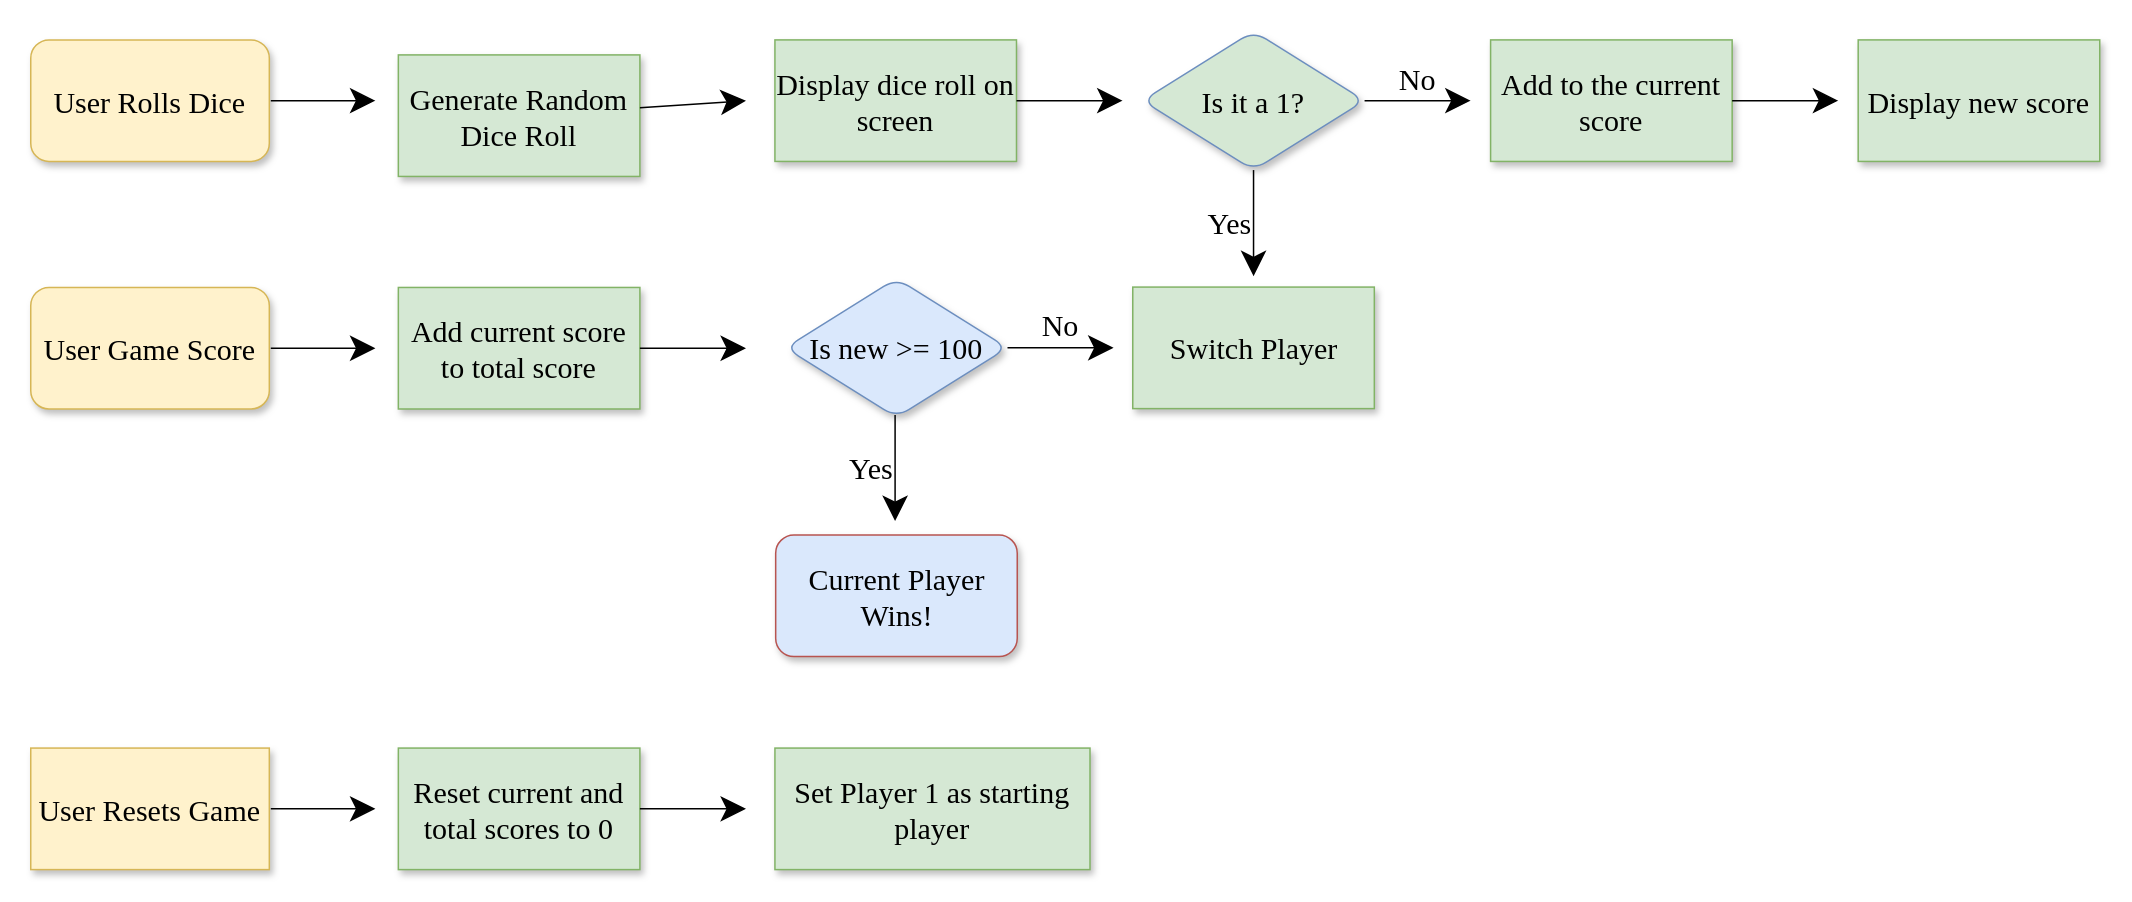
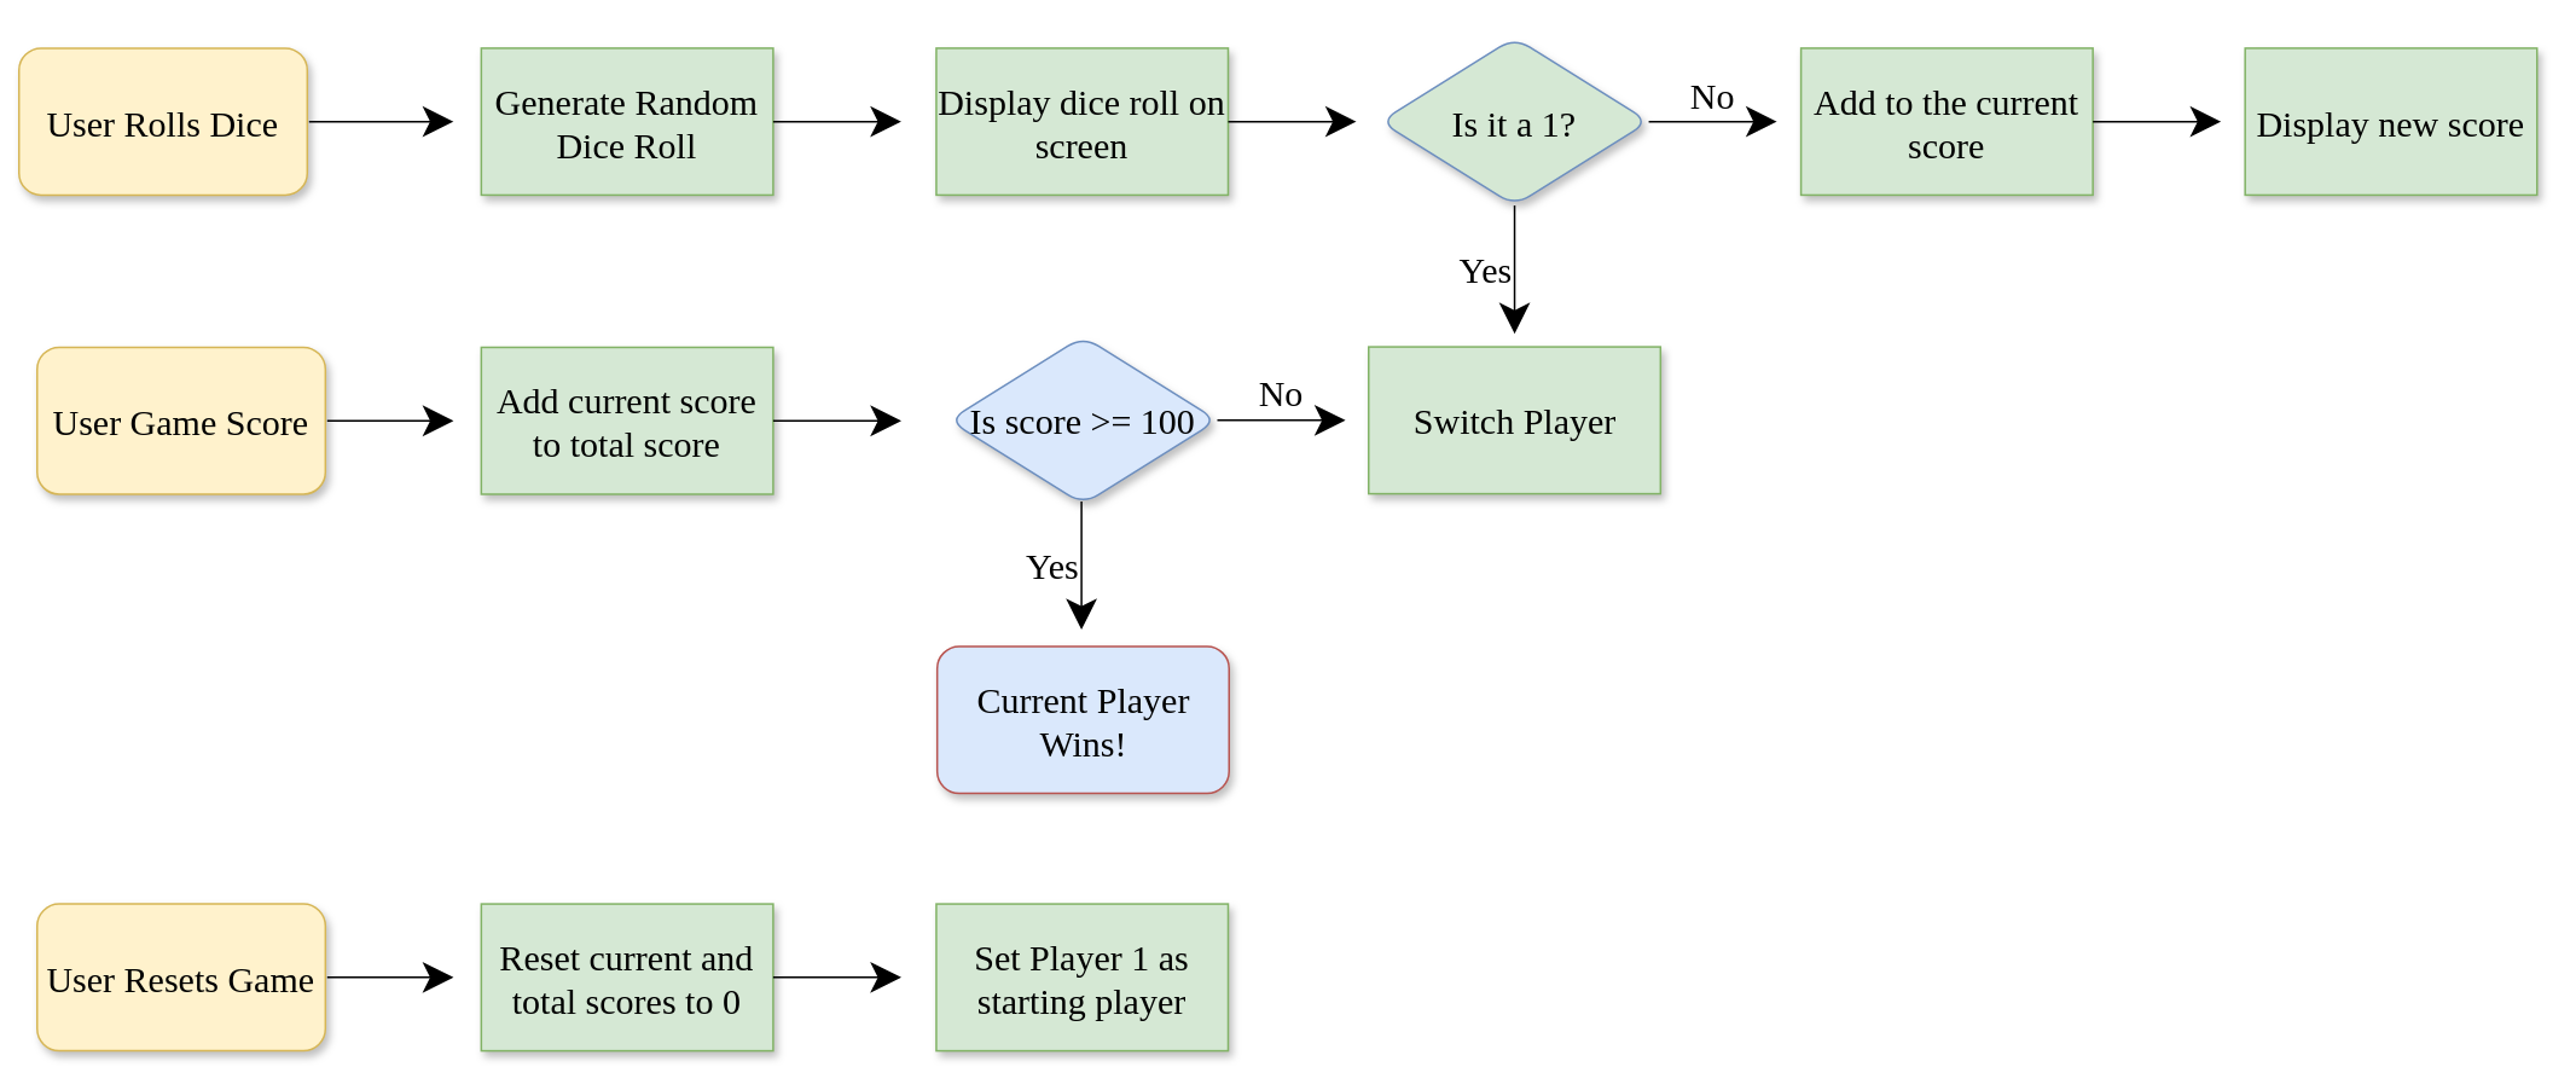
- <mxCell id="4" value="User Rolls Dice" style="rounded=1;whiteSpace=wrap;html=1;fontSize=20;shadow=1;perimeterSpacing=1;fillColor=#fff2cc;strokeColor=#d6b656;fontFamily=Calibri;fontStyle=0;labelBackgroundColor=none;labelBorderColor=none;" vertex="1" parent="1"><mxGeometry x="20" y="26" width="159" height="81" as="geometry" /></mxCell>
+ <mxCell id="4" value="User Rolls Dice" style="rounded=1;whiteSpace=wrap;html=1;fontSize=20;shadow=1;perimeterSpacing=1;fillColor=#fff2cc;strokeColor=#d6b656;fontFamily=Calibri;fontStyle=0;labelBackgroundColor=none;labelBorderColor=none;" vertex="1" parent="1"><mxGeometry x="10" y="26" width="159" height="81" as="geometry" /></mxCell>
- <mxCell id="5" value="Generate Random Dice Roll" style="rounded=0;whiteSpace=wrap;html=1;shadow=1;labelBackgroundColor=none;labelBorderColor=none;strokeColor=#82b366;fontFamily=Calibri;fontSize=20;fillColor=#d5e8d4;" vertex="1" parent="1"><mxGeometry x="265" y="36" width="161" height="81" as="geometry" /></mxCell>
+ <mxCell id="5" value="Generate Random Dice Roll" style="rounded=0;whiteSpace=wrap;html=1;shadow=1;labelBackgroundColor=none;labelBorderColor=none;strokeColor=#82b366;fontFamily=Calibri;fontSize=20;fillColor=#d5e8d4;" vertex="1" parent="1"><mxGeometry x="265" y="26" width="161" height="81" as="geometry" /></mxCell>
- <mxCell id="13" value="Is new &amp;gt;= 100" style="rhombus;whiteSpace=wrap;html=1;rounded=1;shadow=1;labelBackgroundColor=none;labelBorderColor=none;strokeColor=#6c8ebf;fontFamily=Calibri;fontSize=20;fillColor=#dae8fc;" vertex="1" parent="1"><mxGeometry x="523" y="185" width="148" height="92.5" as="geometry" /></mxCell>
+ <mxCell id="13" value="Is score &amp;gt;= 100" style="rhombus;whiteSpace=wrap;html=1;rounded=1;shadow=1;labelBackgroundColor=none;labelBorderColor=none;strokeColor=#6c8ebf;fontFamily=Calibri;fontSize=20;fillColor=#dae8fc;" vertex="1" parent="1"><mxGeometry x="523" y="185" width="148" height="92.5" as="geometry" /></mxCell>
- <mxCell id="2" value="User Resets Game" style="whiteSpace=wrap;html=1;fontSize=20;shadow=1;perimeterSpacing=1;fillColor=#fff2cc;strokeColor=#d6b656;fontFamily=Calibri;fontStyle=0;labelBackgroundColor=none;labelBorderColor=none;rounded=0;" vertex="1" parent="1"><mxGeometry x="20" y="498" width="159" height="81" as="geometry" /></mxCell>
+ <mxCell id="2" value="User Resets Game" style="rounded=1;whiteSpace=wrap;html=1;fontSize=20;shadow=1;perimeterSpacing=1;fillColor=#fff2cc;strokeColor=#d6b656;fontFamily=Calibri;fontStyle=0;labelBackgroundColor=none;labelBorderColor=none;" vertex="1" parent="1"><mxGeometry x="20" y="498" width="159" height="81" as="geometry" /></mxCell>
- <mxCell id="8" value="Set Player 1 as starting player" style="rounded=0;whiteSpace=wrap;html=1;shadow=1;labelBackgroundColor=none;labelBorderColor=none;strokeColor=#82b366;fontFamily=Calibri;fontSize=20;fillColor=#d5e8d4;" vertex="1" parent="1"><mxGeometry x="516" y="498" width="210" height="81" as="geometry" /></mxCell>
+ <mxCell id="8" value="Set Player 1 as starting player" style="rounded=0;whiteSpace=wrap;html=1;shadow=1;labelBackgroundColor=none;labelBorderColor=none;strokeColor=#82b366;fontFamily=Calibri;fontSize=20;fillColor=#d5e8d4;" vertex="1" parent="1"><mxGeometry x="516" y="498" width="161" height="81" as="geometry" /></mxCell>
